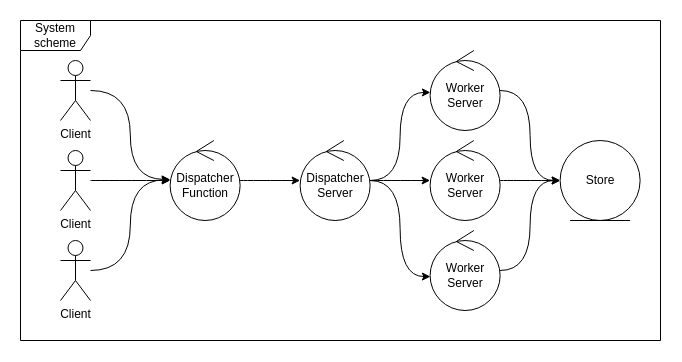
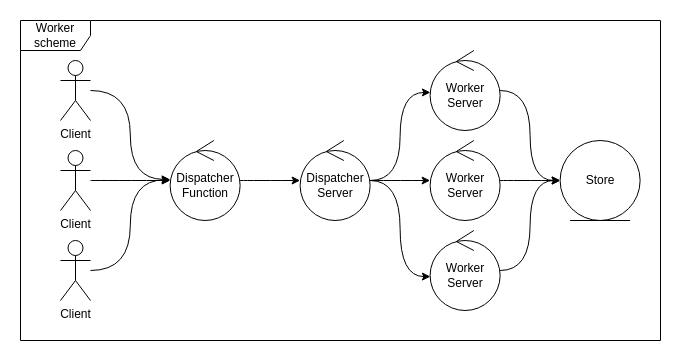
- <mxCell id="21" value="System scheme" style="shape=umlFrame;whiteSpace=wrap;html=1;width=70;height=30;" vertex="1" parent="1"><mxGeometry x="20" y="20" width="640" height="320" as="geometry" /></mxCell>
+ <mxCell id="21" value="Worker scheme" style="shape=umlFrame;whiteSpace=wrap;html=1;width=70;height=30;" vertex="1" parent="1"><mxGeometry x="20" y="20" width="640" height="320" as="geometry" /></mxCell>
